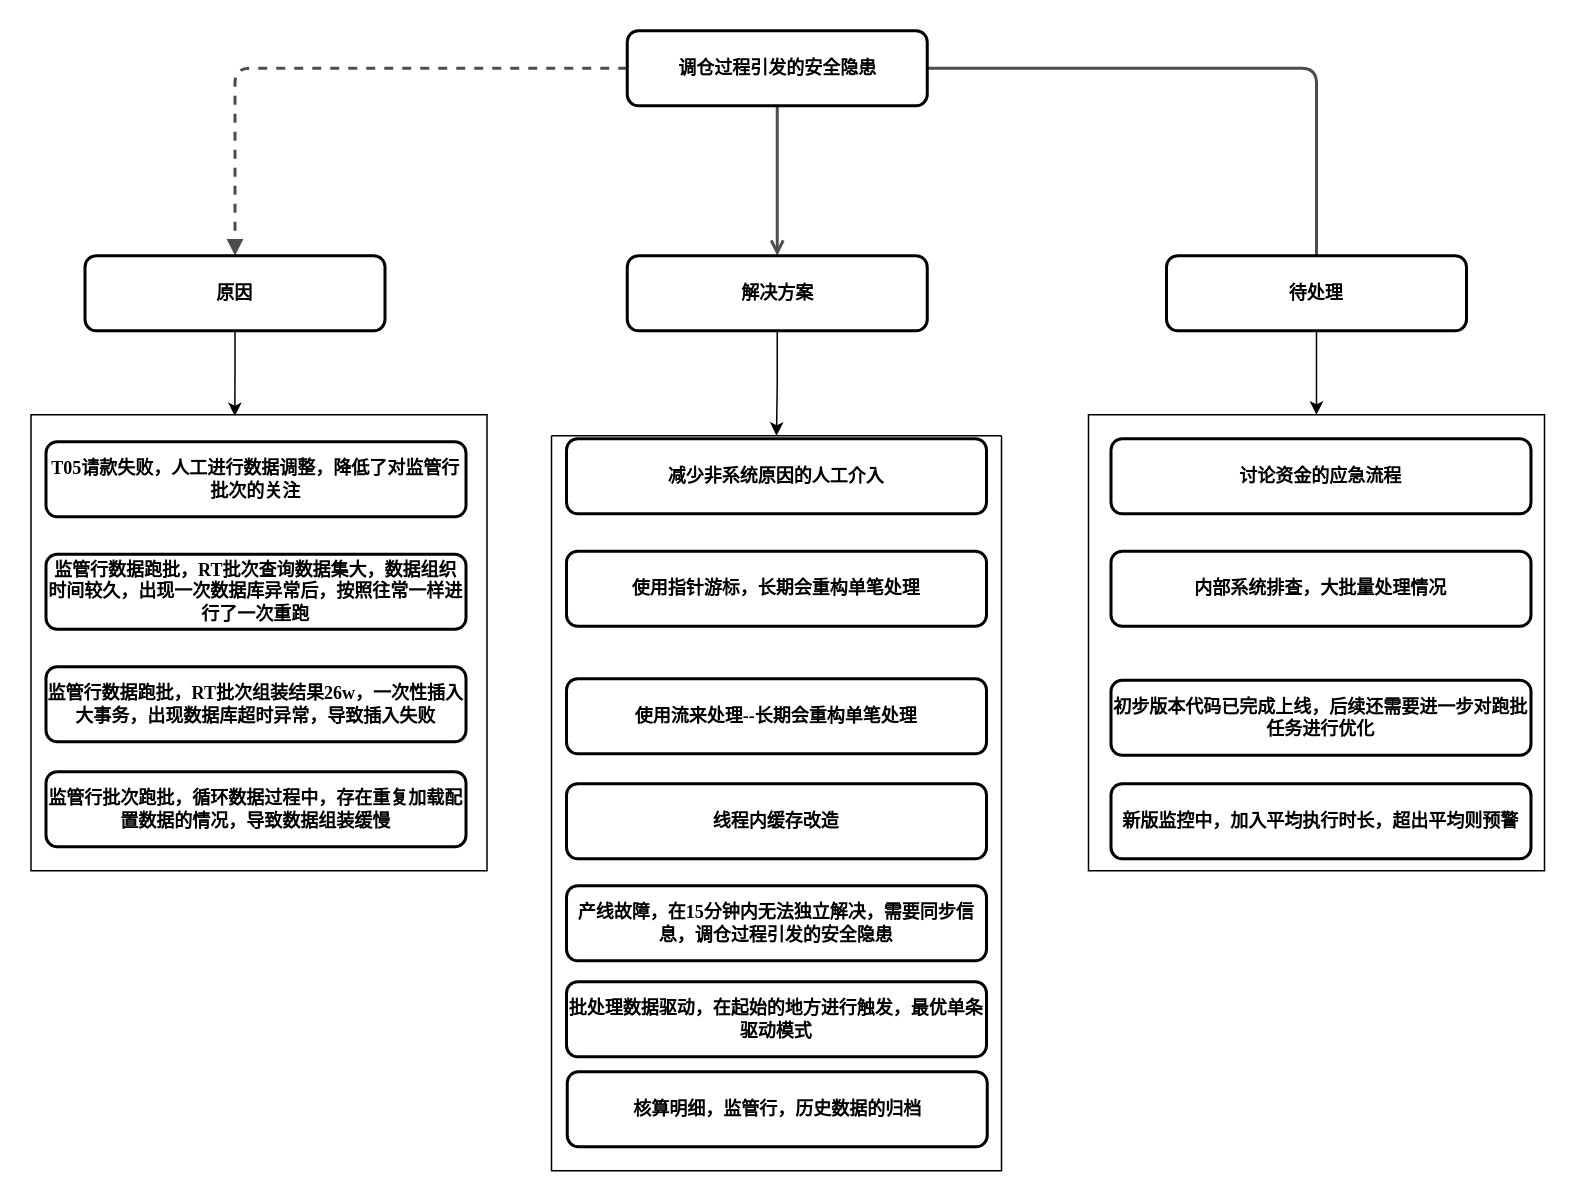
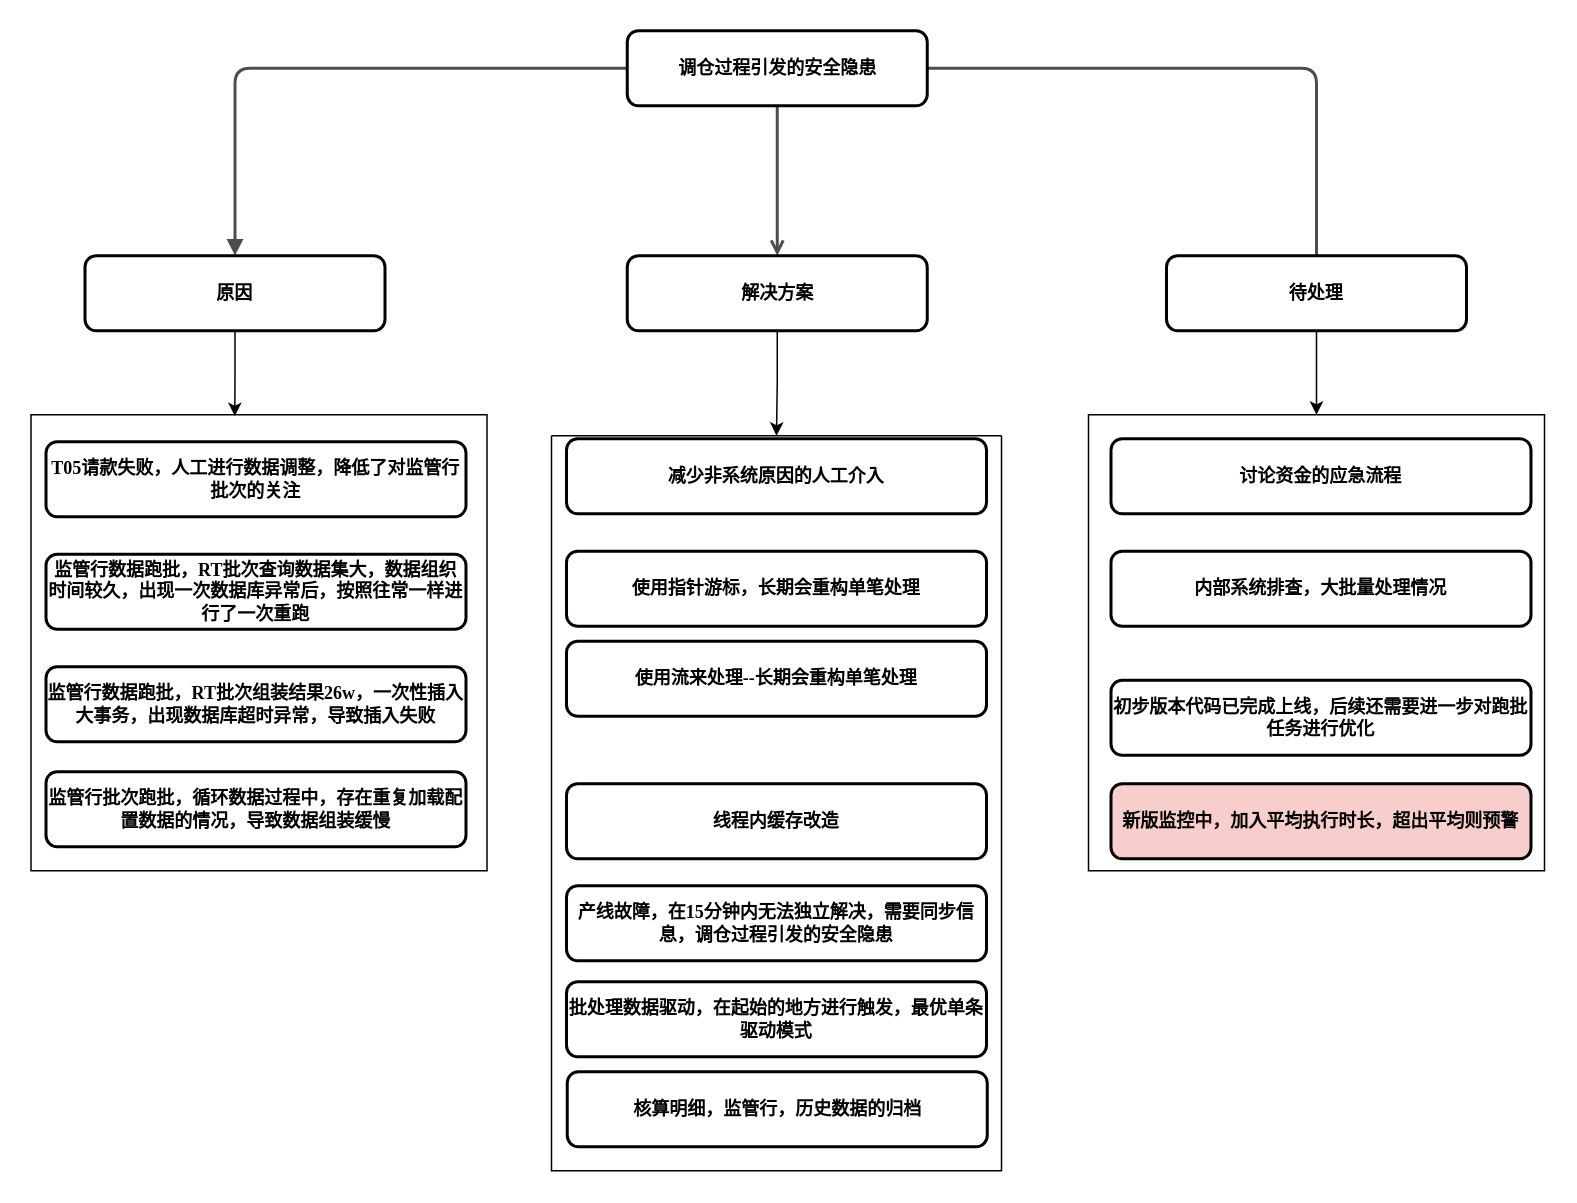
- <mxCell id="5" value="" style="edgeStyle=orthogonalEdgeStyle;rounded=1;html=1;labelBackgroundColor=none;endArrow=block;endFill=1;strokeColor=#4D4D4D;strokeWidth=2;fontFamily=Verdana;fontSize=12;fontStyle=1;dashed=1;" parent="1" source="13" target="9" edge="1"><mxGeometry relative="1" as="geometry" /></mxCell>
+ <mxCell id="5" value="" style="edgeStyle=orthogonalEdgeStyle;rounded=1;html=1;labelBackgroundColor=none;endArrow=block;endFill=1;strokeColor=#4D4D4D;strokeWidth=2;fontFamily=Verdana;fontSize=12;fontStyle=1" parent="1" source="13" target="9" edge="1"><mxGeometry relative="1" as="geometry" /></mxCell>
- <mxCell id="20" value="使用流来处理--长期会重构单笔处理" style="whiteSpace=wrap;html=1;rounded=1;shadow=0;comic=0;strokeWidth=2;fontFamily=Verdana;align=center;fontSize=12;fontStyle=1" vertex="1" parent="1"><mxGeometry x="377" y="452" width="280" height="50" as="geometry" /></mxCell>
+ <mxCell id="20" value="使用流来处理--长期会重构单笔处理" style="whiteSpace=wrap;html=1;rounded=1;shadow=0;comic=0;strokeWidth=2;fontFamily=Verdana;align=center;fontSize=12;fontStyle=1" vertex="1" parent="1"><mxGeometry x="377" y="427" width="280" height="50" as="geometry" /></mxCell>
- <mxCell id="25" value="新版监控中，加入平均执行时长，超出平均则预警" style="whiteSpace=wrap;html=1;rounded=1;shadow=0;comic=0;strokeWidth=2;fontFamily=Verdana;align=center;fontSize=12;fontStyle=1" vertex="1" parent="1"><mxGeometry x="740" y="522" width="280" height="50" as="geometry" /></mxCell>
+ <mxCell id="25" value="新版监控中，加入平均执行时长，超出平均则预警" style="whiteSpace=wrap;html=1;rounded=1;shadow=0;comic=0;strokeWidth=2;fontFamily=Verdana;align=center;fontSize=12;fontStyle=1;fillColor=#f8cecc;" vertex="1" parent="1"><mxGeometry x="740" y="522" width="280" height="50" as="geometry" /></mxCell>
